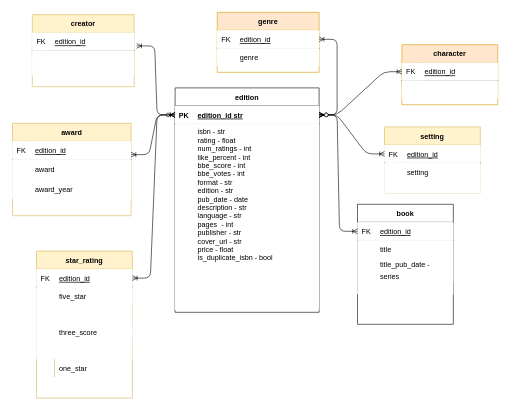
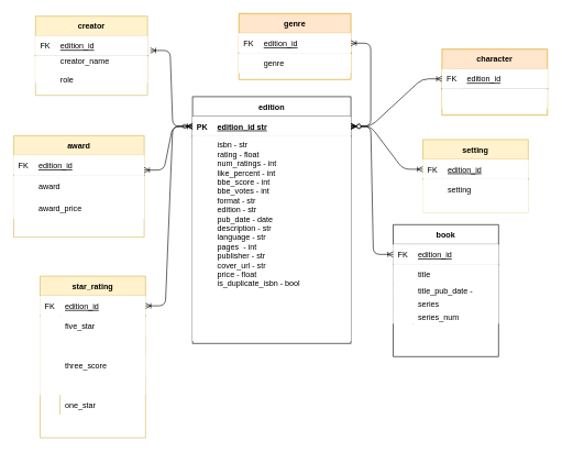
+ <mxCell id="16" value="creator_name&#10;&#10;role" style="shape=partialRectangle;overflow=hidden;connectable=0;top=0;left=0;bottom=0;right=0;align=left;spacingLeft=6;" parent="14" vertex="1"><mxGeometry x="30" width="139.75" height="41" as="geometry"><mxRectangle width="139.75" height="41" as="alternateBounds" /></mxGeometry></mxCell>
- <mxCell id="40" value="award_year" style="shape=partialRectangle;overflow=hidden;connectable=0;top=0;left=0;bottom=0;right=0;align=left;spacingLeft=6;" parent="38" vertex="1"><mxGeometry x="30" width="167.75" height="33" as="geometry"><mxRectangle width="167.75" height="33" as="alternateBounds" /></mxGeometry></mxCell>
+ <mxCell id="40" value="award_price" style="shape=partialRectangle;overflow=hidden;connectable=0;top=0;left=0;bottom=0;right=0;align=left;spacingLeft=6;" parent="38" vertex="1"><mxGeometry x="30" width="167.75" height="33" as="geometry"><mxRectangle width="167.75" height="33" as="alternateBounds" /></mxGeometry></mxCell>
+ <mxCell id="88" value="series_num" style="shape=partialRectangle;overflow=hidden;connectable=0;top=0;left=0;bottom=0;right=0;align=left;spacingLeft=6;" vertex="1" parent="86"><mxGeometry x="30" width="129.75" height="20" as="geometry"><mxRectangle width="129.75" height="20" as="alternateBounds" /></mxGeometry></mxCell>
